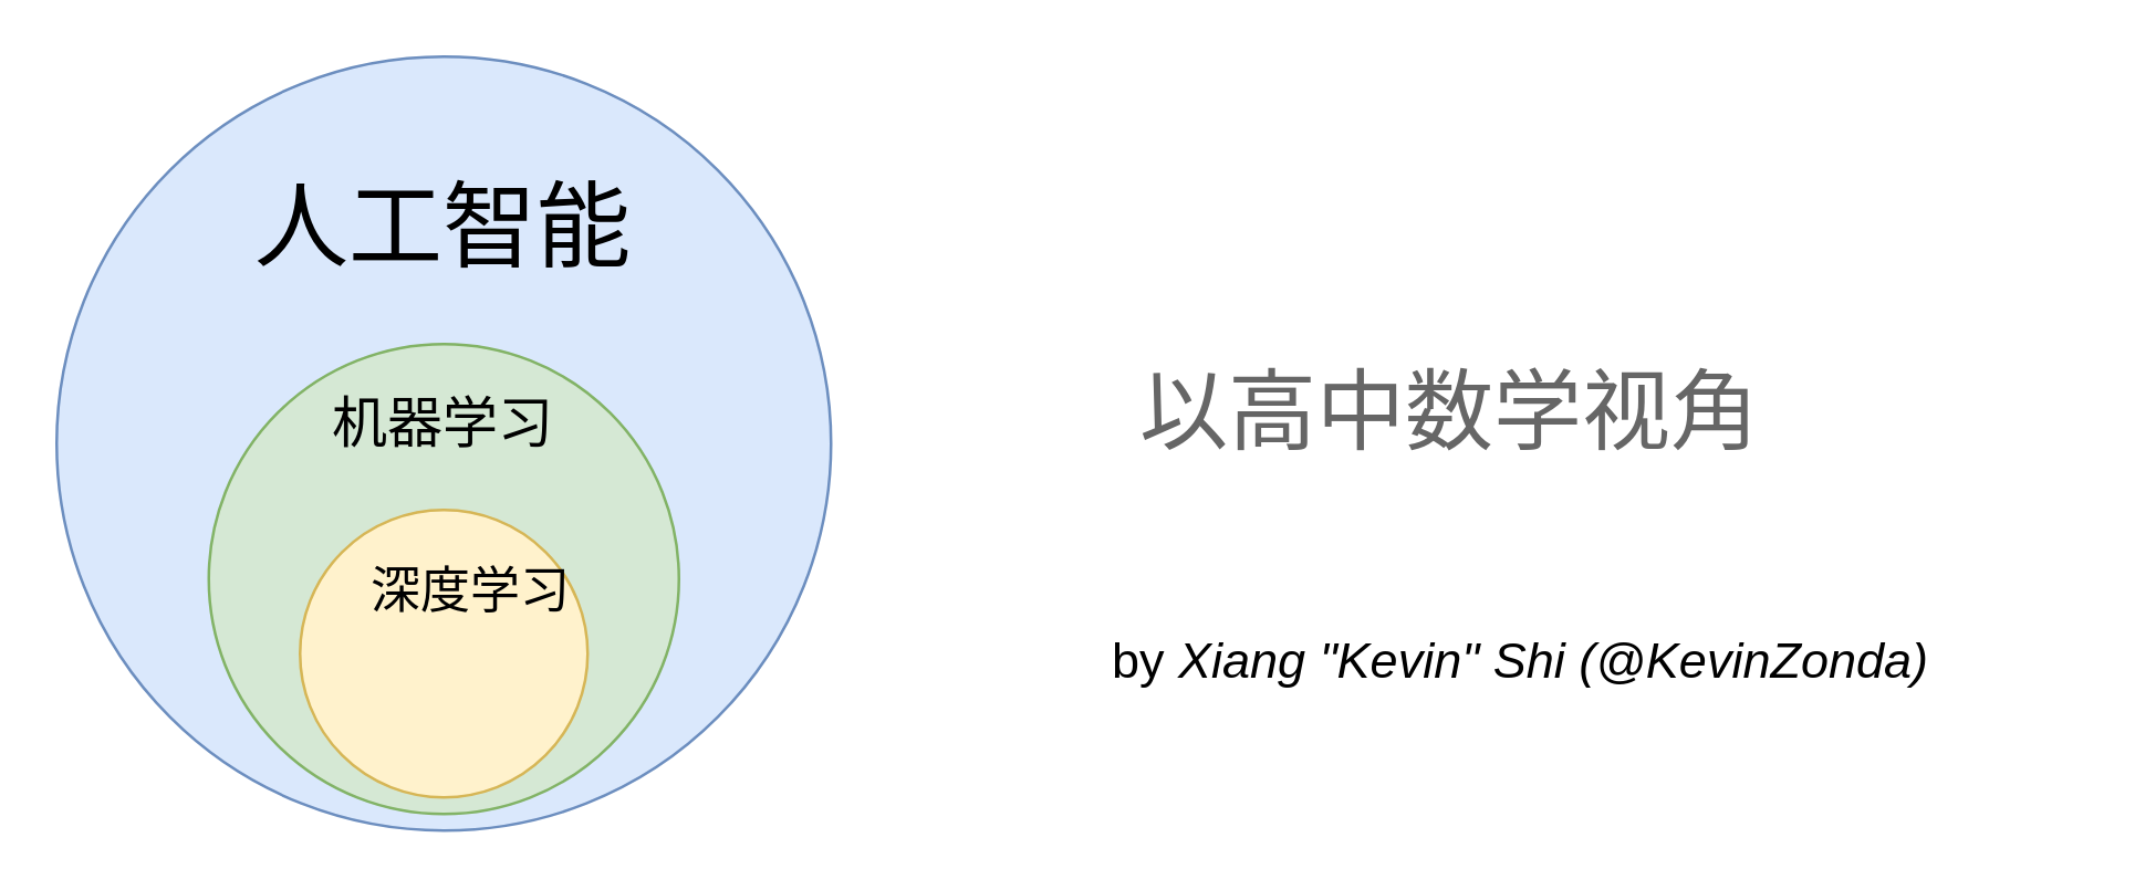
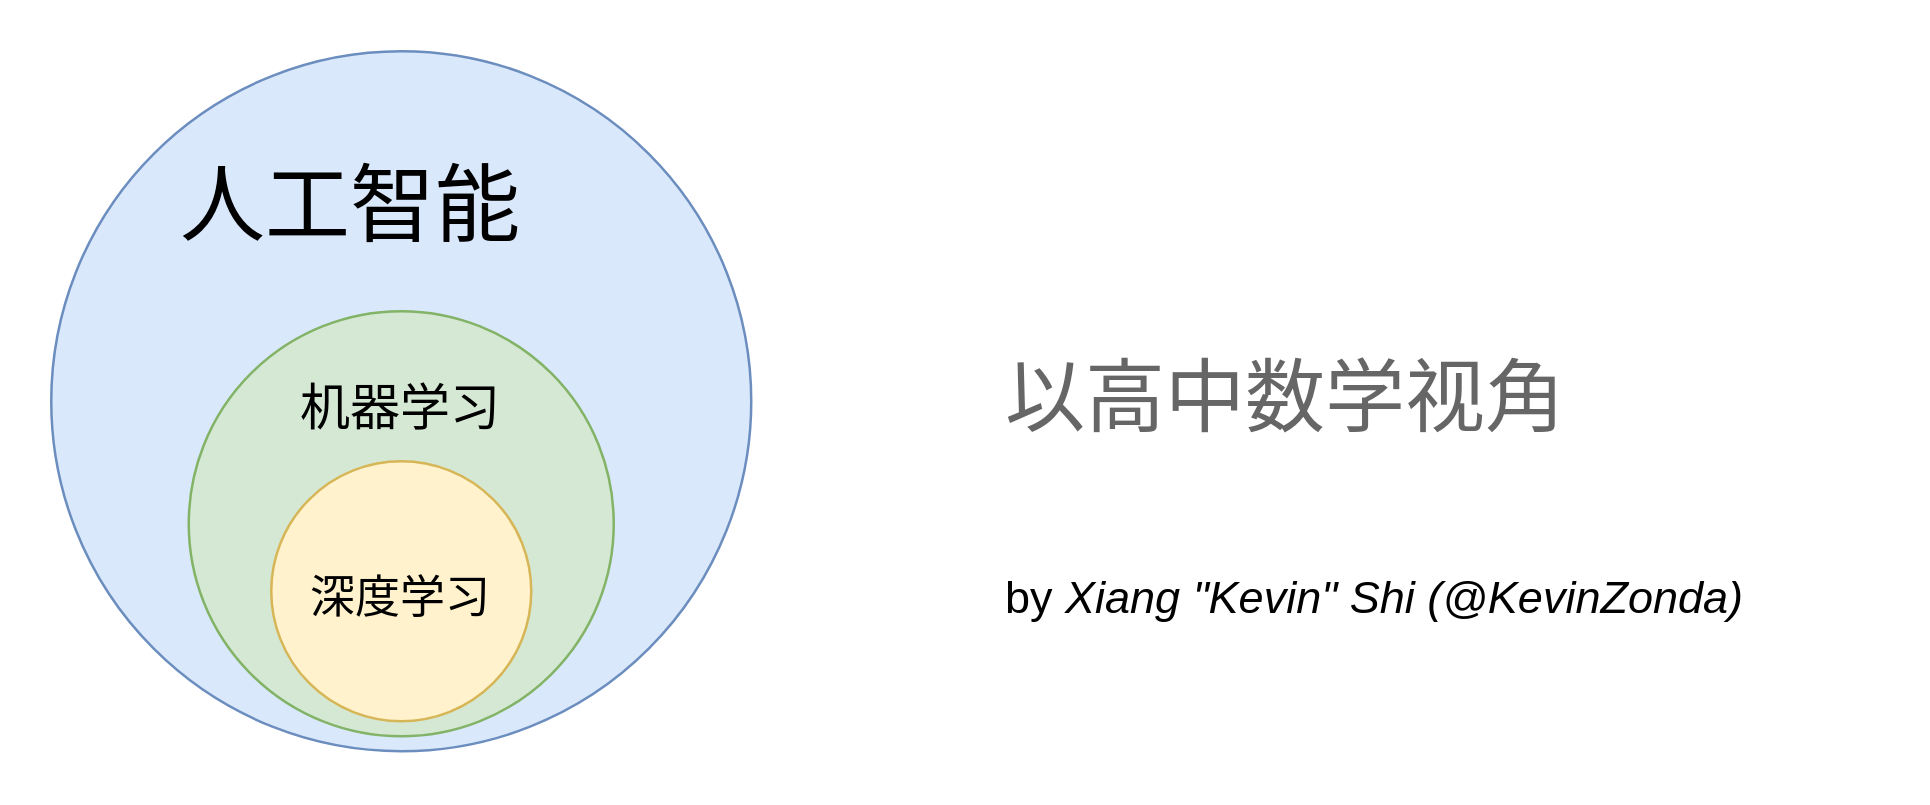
- <mxCell id="5" value="&lt;font style=&quot;font-size: 34px;&quot;&gt;人工智能&lt;/font&gt;" style="text;html=1;align=center;verticalAlign=middle;whiteSpace=wrap;rounded=0;" vertex="1" parent="1"><mxGeometry x="75" y="67" width="170" height="30" as="geometry" /></mxCell>
+ <mxCell id="5" value="&lt;font style=&quot;font-size: 34px;&quot;&gt;人工智能&lt;/font&gt;" style="text;html=1;align=center;verticalAlign=middle;whiteSpace=wrap;rounded=0;" vertex="1" parent="1"><mxGeometry x="55" y="67" width="170" height="30" as="geometry" /></mxCell>
- <mxCell id="9" value="&lt;font color=&quot;#666666&quot; style=&quot;font-size: 32px;&quot;&gt;以高中数学视角&lt;/font&gt;" style="text;html=1;align=left;verticalAlign=middle;whiteSpace=wrap;rounded=0;" vertex="1" parent="1"><mxGeometry x="410" y="134" width="350" height="30" as="geometry" /></mxCell>
+ <mxCell id="9" value="&lt;font color=&quot;#666666&quot; style=&quot;font-size: 32px;&quot;&gt;以高中数学视角&lt;/font&gt;" style="text;html=1;align=left;verticalAlign=middle;whiteSpace=wrap;rounded=0;" vertex="1" parent="1"><mxGeometry x="400" y="144" width="350" height="30" as="geometry" /></mxCell>
- <mxCell id="6" value="&lt;font style=&quot;font-size: 20px;&quot;&gt;机器学习&lt;/font&gt;" style="text;html=1;align=center;verticalAlign=middle;whiteSpace=wrap;rounded=0;" vertex="1" parent="1"><mxGeometry x="95" y="137" width="130" height="30" as="geometry" /></mxCell>
+ <mxCell id="6" value="&lt;font style=&quot;font-size: 20px;&quot;&gt;机器学习&lt;/font&gt;" style="text;html=1;align=center;verticalAlign=middle;whiteSpace=wrap;rounded=0;" vertex="1" parent="1"><mxGeometry x="95" y="147" width="130" height="30" as="geometry" /></mxCell>
- <mxCell id="7" value="&lt;font style=&quot;font-size: 18px;&quot;&gt;深度学习&lt;/font&gt;" style="text;html=1;align=center;verticalAlign=middle;whiteSpace=wrap;rounded=0;" vertex="1" parent="1"><mxGeometry x="130" y="199" width="80" height="30" as="geometry" /></mxCell>
+ <mxCell id="7" value="&lt;font style=&quot;font-size: 18px;&quot;&gt;深度学习&lt;/font&gt;" style="text;html=1;align=center;verticalAlign=middle;whiteSpace=wrap;rounded=0;" vertex="1" parent="1"><mxGeometry x="120" y="224" width="80" height="30" as="geometry" /></mxCell>
